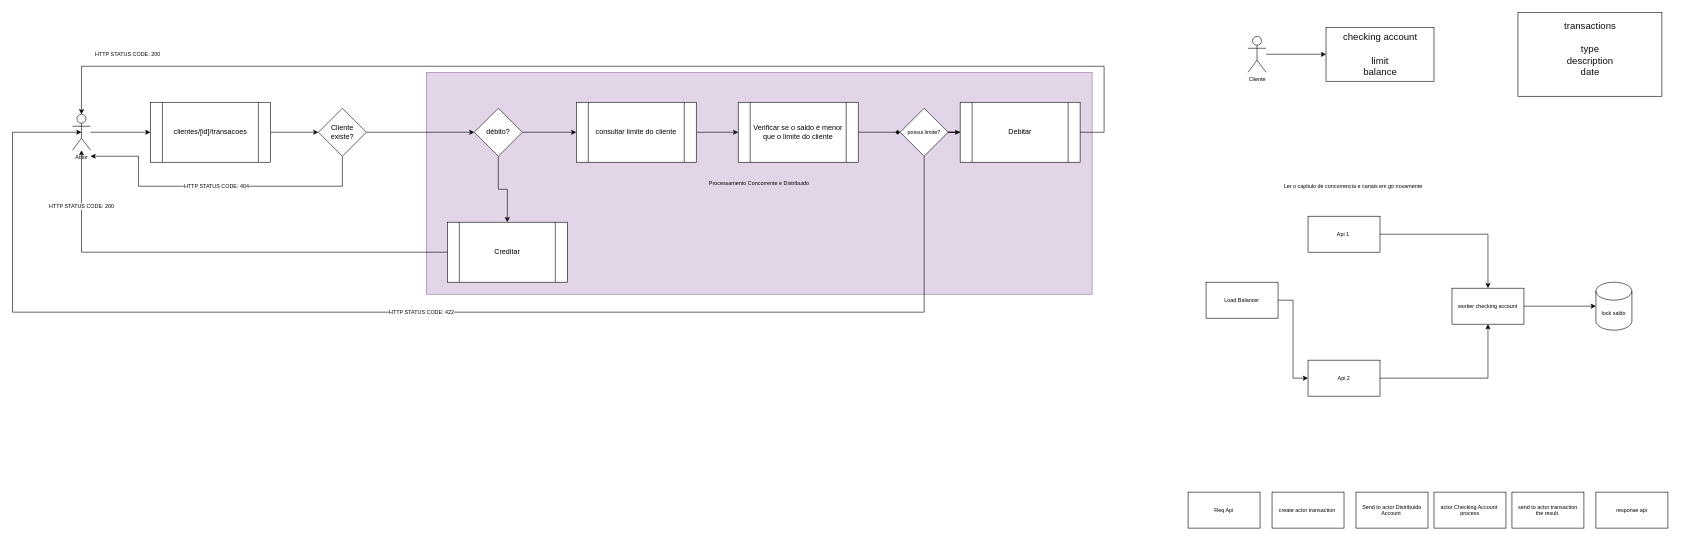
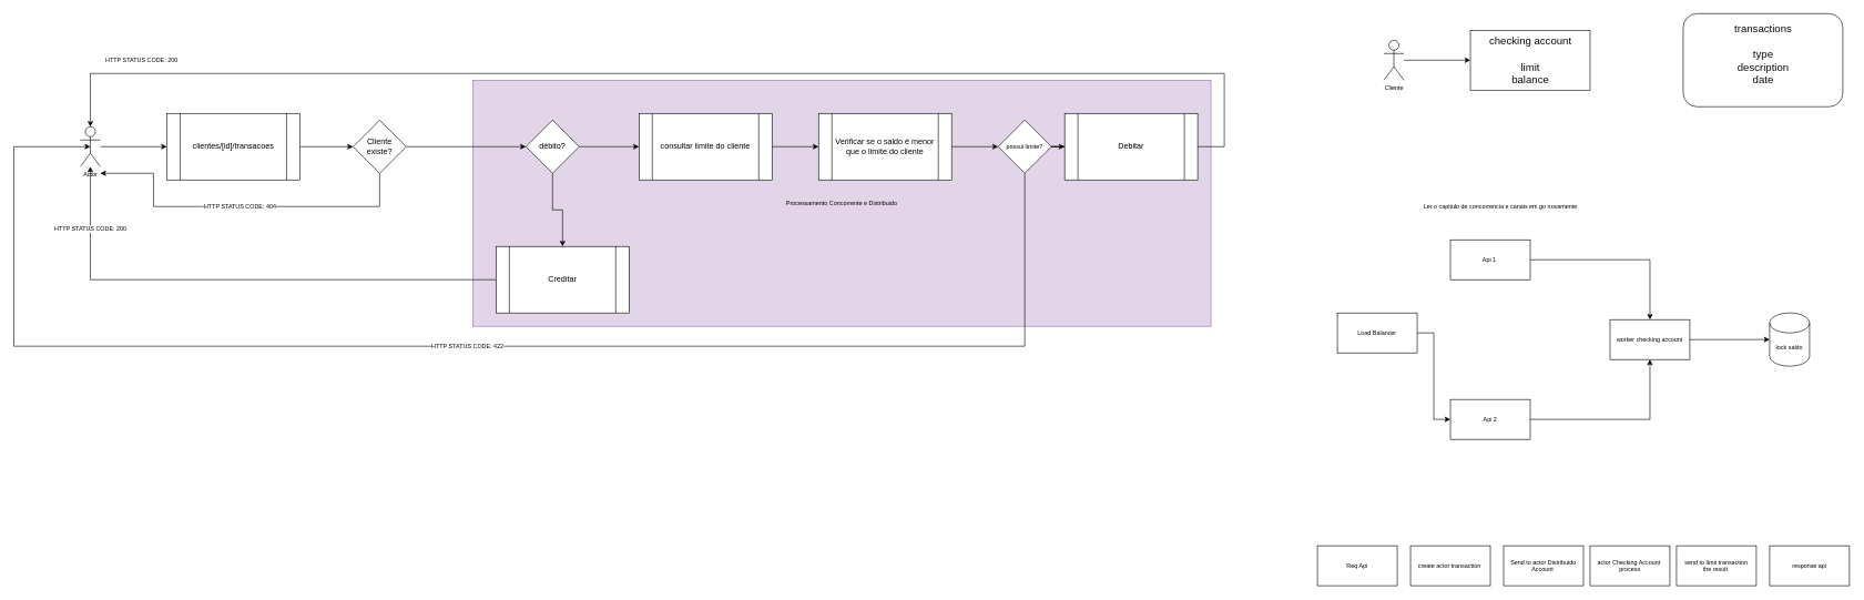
- <mxCell id="35" value="&lt;span style=&quot;color: rgb(13 , 13 , 13) ; font-family: , , , , &amp;#34;segoe ui&amp;#34; , &amp;#34;roboto&amp;#34; , &amp;#34;ubuntu&amp;#34; , &amp;#34;cantarell&amp;#34; , &amp;#34;noto sans&amp;#34; , sans-serif , &amp;#34;helvetica neue&amp;#34; , &amp;#34;arial&amp;#34; , &amp;#34;apple color emoji&amp;#34; , &amp;#34;segoe ui emoji&amp;#34; , &amp;#34;segoe ui symbol&amp;#34; , &amp;#34;noto color emoji&amp;#34; ; font-size: 16px ; background-color: rgb(255 , 255 , 255)&quot;&gt;transactions&lt;br&gt;&lt;/span&gt;&lt;span style=&quot;color: rgb(13 , 13 , 13) ; font-family: , , , , &amp;#34;segoe ui&amp;#34; , &amp;#34;roboto&amp;#34; , &amp;#34;ubuntu&amp;#34; , &amp;#34;cantarell&amp;#34; , &amp;#34;noto sans&amp;#34; , sans-serif , &amp;#34;helvetica neue&amp;#34; , &amp;#34;arial&amp;#34; , &amp;#34;apple color emoji&amp;#34; , &amp;#34;segoe ui emoji&amp;#34; , &amp;#34;segoe ui symbol&amp;#34; , &amp;#34;noto color emoji&amp;#34; ; font-size: 16px ; background-color: rgb(255 , 255 , 255)&quot;&gt;&lt;br&gt;type&lt;br&gt;description&lt;br&gt;date&lt;br&gt;&lt;br&gt;&lt;/span&gt;" style="html=1;fontSize=9;" vertex="1" parent="1"><mxGeometry x="2530" y="20" width="240" height="140" as="geometry" /></mxCell>
+ <mxCell id="35" value="&lt;span style=&quot;color: rgb(13 , 13 , 13) ; font-family: , , , , &amp;#34;segoe ui&amp;#34; , &amp;#34;roboto&amp;#34; , &amp;#34;ubuntu&amp;#34; , &amp;#34;cantarell&amp;#34; , &amp;#34;noto sans&amp;#34; , sans-serif , &amp;#34;helvetica neue&amp;#34; , &amp;#34;arial&amp;#34; , &amp;#34;apple color emoji&amp;#34; , &amp;#34;segoe ui emoji&amp;#34; , &amp;#34;segoe ui symbol&amp;#34; , &amp;#34;noto color emoji&amp;#34; ; font-size: 16px ; background-color: rgb(255 , 255 , 255)&quot;&gt;transactions&lt;br&gt;&lt;/span&gt;&lt;span style=&quot;color: rgb(13 , 13 , 13) ; font-family: , , , , &amp;#34;segoe ui&amp;#34; , &amp;#34;roboto&amp;#34; , &amp;#34;ubuntu&amp;#34; , &amp;#34;cantarell&amp;#34; , &amp;#34;noto sans&amp;#34; , sans-serif , &amp;#34;helvetica neue&amp;#34; , &amp;#34;arial&amp;#34; , &amp;#34;apple color emoji&amp;#34; , &amp;#34;segoe ui emoji&amp;#34; , &amp;#34;segoe ui symbol&amp;#34; , &amp;#34;noto color emoji&amp;#34; ; font-size: 16px ; background-color: rgb(255 , 255 , 255)&quot;&gt;&lt;br&gt;type&lt;br&gt;description&lt;br&gt;date&lt;br&gt;&lt;br&gt;&lt;/span&gt;" style="html=1;fontSize=9;rounded=1;" vertex="1" parent="1"><mxGeometry x="2530" y="20" width="240" height="140" as="geometry" /></mxCell>
- <mxCell id="12" style="edgeStyle=orthogonalEdgeStyle;rounded=0;orthogonalLoop=1;jettySize=auto;html=1;endArrow=diamond;" edge="1" parent="1" source="13" target="17"><mxGeometry relative="1" as="geometry" /></mxCell>
+ <mxCell id="12" style="edgeStyle=orthogonalEdgeStyle;rounded=0;orthogonalLoop=1;jettySize=auto;html=1;" edge="1" parent="1" source="13" target="17"><mxGeometry relative="1" as="geometry" /></mxCell>
- <mxCell id="42" value="send to actor transaction&lt;br&gt;the result&amp;nbsp;" style="rounded=0;whiteSpace=wrap;html=1;fontSize=9;" vertex="1" parent="1"><mxGeometry x="2520" y="820" width="120" height="60" as="geometry" /></mxCell>
+ <mxCell id="42" value="send to limit transaction&lt;br&gt;the result&amp;nbsp;" style="rounded=0;whiteSpace=wrap;html=1;fontSize=9;" vertex="1" parent="1"><mxGeometry x="2520" y="820" width="120" height="60" as="geometry" /></mxCell>
